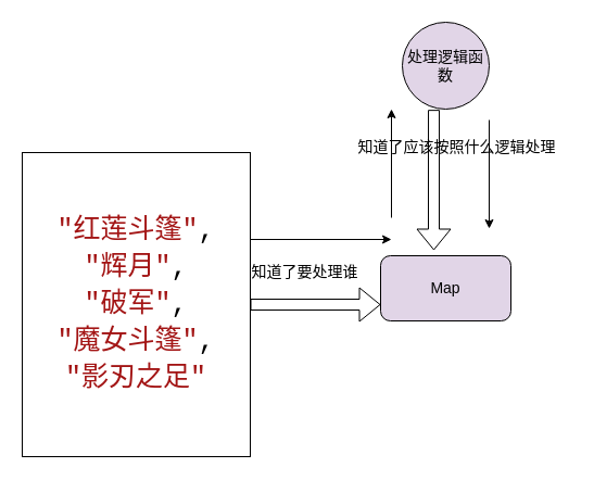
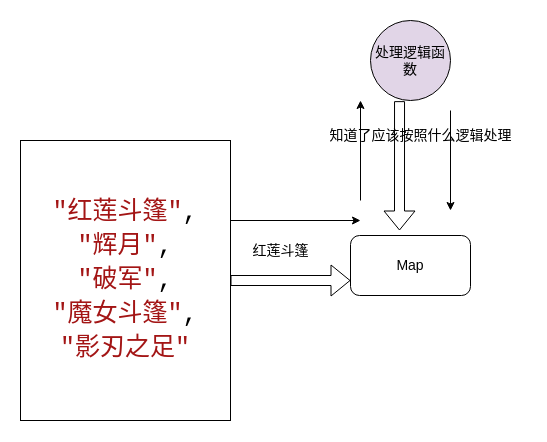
- <mxCell id="8" value="知道了要处理谁" style="text;html=1;align=center;verticalAlign=middle;resizable=0;points=[];autosize=1;strokeColor=none;fillColor=none;fontSize=14;" vertex="1" parent="1"><mxGeometry x="220" y="235" width="120" height="30" as="geometry" /></mxCell>
+ <mxCell id="8" value="红莲斗篷" style="text;html=1;align=center;verticalAlign=middle;resizable=0;points=[];autosize=1;strokeColor=none;fillColor=none;fontSize=14;" vertex="1" parent="1"><mxGeometry x="220" y="235" width="120" height="30" as="geometry" /></mxCell>
- <mxCell id="4" value="Map" style="rounded=1;whiteSpace=wrap;html=1;fontSize=14;fillColor=#e1d5e7;" vertex="1" parent="1"><mxGeometry x="350" y="235" width="120" height="60" as="geometry" /></mxCell>
+ <mxCell id="4" value="Map" style="rounded=1;whiteSpace=wrap;html=1;fontSize=14;" vertex="1" parent="1"><mxGeometry x="350" y="235" width="120" height="60" as="geometry" /></mxCell>
